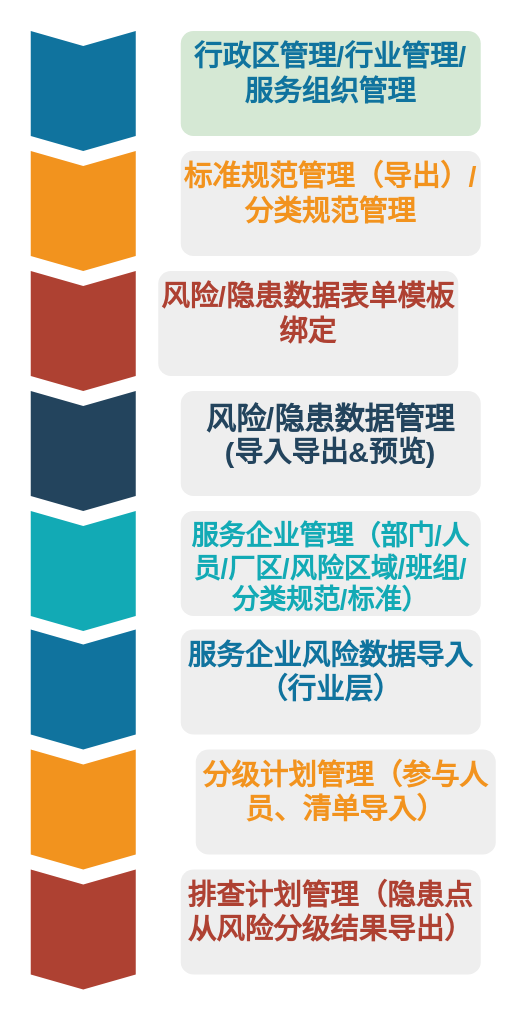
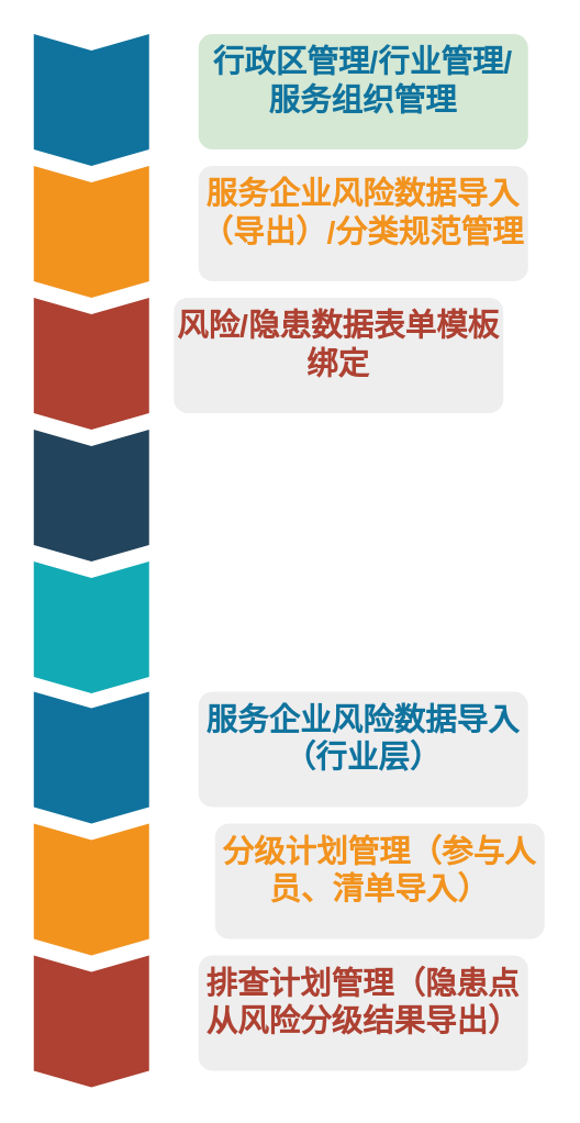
- <mxCell id="8" value="&lt;b&gt;&lt;font style=&quot;font-size: 19px&quot; color=&quot;#F2931E&quot;&gt;标准规范管理（导出）/分类规范管理&lt;/font&gt;&lt;/b&gt;" style="rounded=1;strokeColor=none;fillColor=#EEEEEE;align=center;arcSize=12;verticalAlign=top;whiteSpace=wrap;html=1;fontSize=12;" vertex="1" parent="1"><mxGeometry x="120" y="100" width="200" height="70" as="geometry" /></mxCell>
+ <mxCell id="8" value="&lt;b&gt;&lt;font style=&quot;font-size: 19px&quot; color=&quot;#F2931E&quot;&gt;服务企业风险数据导入（导出）/分类规范管理&lt;/font&gt;&lt;/b&gt;" style="rounded=1;strokeColor=none;fillColor=#EEEEEE;align=center;arcSize=12;verticalAlign=top;whiteSpace=wrap;html=1;fontSize=12;" vertex="1" parent="1"><mxGeometry x="120" y="100" width="200" height="70" as="geometry" /></mxCell>
- <mxCell id="10" value="&lt;div style=&quot;font-size: 20px&quot;&gt;&lt;font style=&quot;font-size: 20px&quot; color=&quot;#23445D&quot;&gt;&lt;b&gt;风险/隐患数据&lt;/b&gt;&lt;/font&gt;&lt;font color=&quot;#23445D&quot;&gt;&lt;b&gt;管理&lt;/b&gt;&lt;/font&gt;&lt;/div&gt;&lt;div&gt;&lt;font style=&quot;font-size: 19px&quot; color=&quot;#23445D&quot;&gt;&lt;b&gt;(导入导出&amp;amp;预览)&lt;/b&gt;&lt;/font&gt;&lt;/div&gt;" style="rounded=1;strokeColor=none;fillColor=#EEEEEE;align=center;arcSize=12;verticalAlign=top;whiteSpace=wrap;html=1;fontSize=12;" vertex="1" parent="1"><mxGeometry x="120" y="260" width="200" height="70" as="geometry" /></mxCell>
- <mxCell id="11" value="&lt;font color=&quot;#12AAB5&quot;&gt;&lt;b&gt;&lt;font style=&quot;font-size: 18px&quot;&gt;服务企业管理（部门/人员/厂区/风险区域/班组/分类规范/标准）&lt;/font&gt;&lt;/b&gt;&lt;/font&gt;" style="rounded=1;strokeColor=none;fillColor=#EEEEEE;align=center;arcSize=12;verticalAlign=top;whiteSpace=wrap;html=1;fontSize=12;" vertex="1" parent="1"><mxGeometry x="120" y="340" width="200" height="70" as="geometry" /></mxCell>
